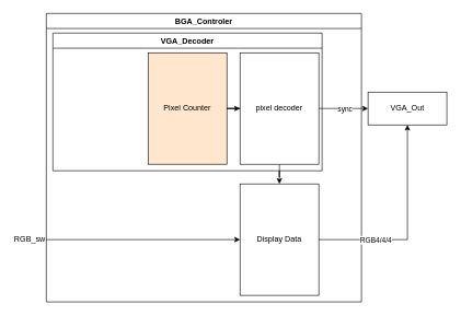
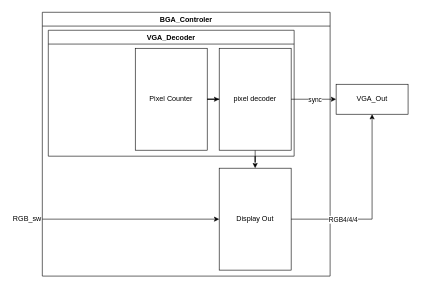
- <mxCell id="6" value="Pixel Counter" style="rounded=0;whiteSpace=wrap;html=1;fillColor=#ffe6cc;" parent="5" vertex="1"><mxGeometry x="145" y="30" width="120" height="170" as="geometry" /></mxCell>
+ <mxCell id="6" value="Pixel Counter" style="rounded=0;whiteSpace=wrap;html=1;" parent="5" vertex="1"><mxGeometry x="145" y="30" width="120" height="170" as="geometry" /></mxCell>
- <mxCell id="4" value="Display Data" style="rounded=0;whiteSpace=wrap;html=1;" parent="2" vertex="1"><mxGeometry x="295" y="260" width="120" height="170" as="geometry" /></mxCell>
+ <mxCell id="4" value="Display Out" style="rounded=0;whiteSpace=wrap;html=1;" parent="2" vertex="1"><mxGeometry x="295" y="260" width="120" height="170" as="geometry" /></mxCell>
